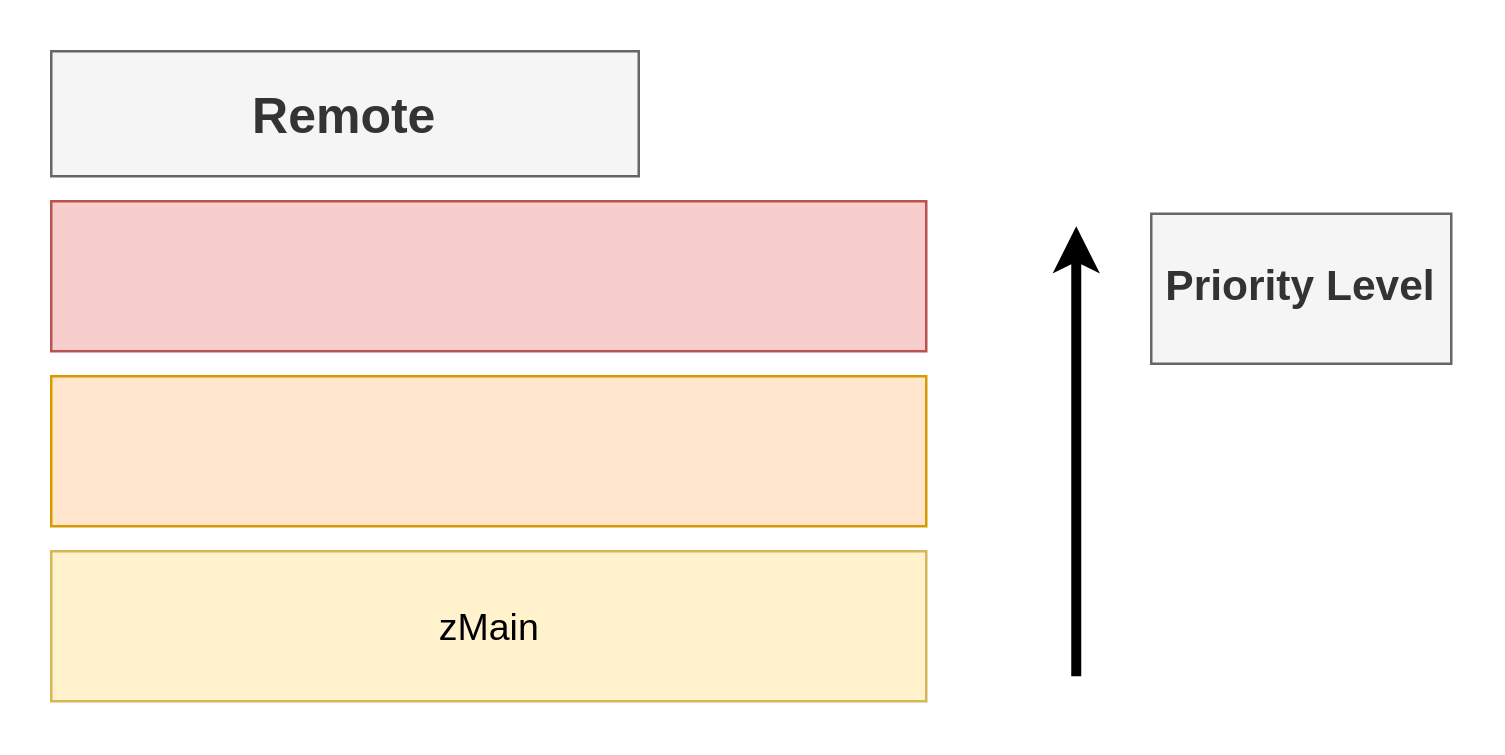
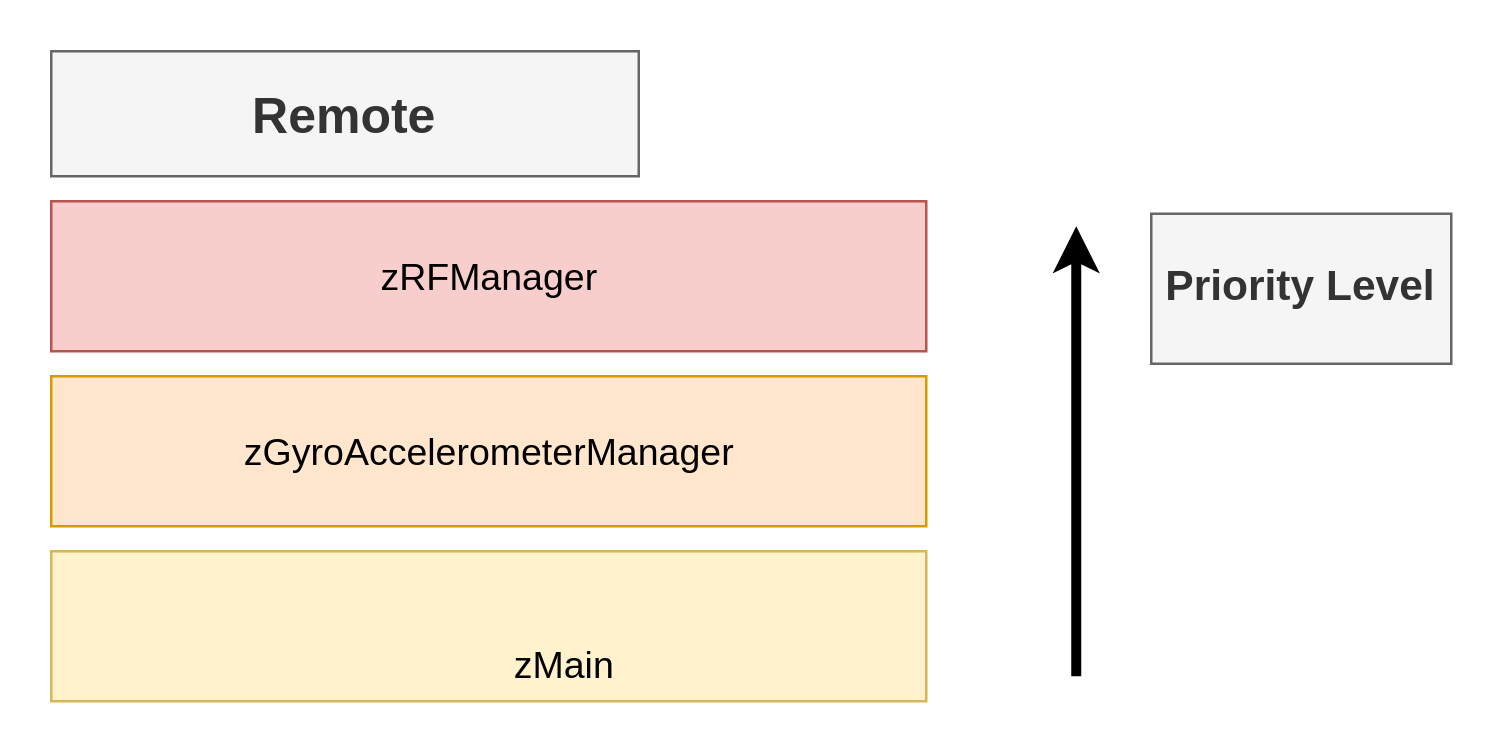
+ <mxCell id="6" value="zRFManager" style="text;html=1;align=center;verticalAlign=middle;resizable=0;points=[];;autosize=1;fontSize=15;" parent="1" vertex="1"><mxGeometry x="145" y="100" width="100" height="20" as="geometry" /></mxCell>
+ <mxCell id="5" value="zGyroAccelerometerManager" style="text;html=1;align=center;verticalAlign=middle;resizable=0;points=[];;autosize=1;fontSize=15;" parent="1" vertex="1"><mxGeometry x="90" y="170" width="210" height="20" as="geometry" /></mxCell>
- <mxCell id="7" value="zMain" style="text;html=1;align=center;verticalAlign=middle;resizable=0;points=[];;autosize=1;fontSize=15;" parent="1" vertex="1"><mxGeometry x="165" y="240" width="60" height="20" as="geometry" /></mxCell>
+ <mxCell id="7" value="zMain" style="text;html=1;align=center;verticalAlign=middle;resizable=0;points=[];;autosize=1;fontSize=15;" parent="1" vertex="1"><mxGeometry x="195" y="255" width="60" height="20" as="geometry" /></mxCell>
